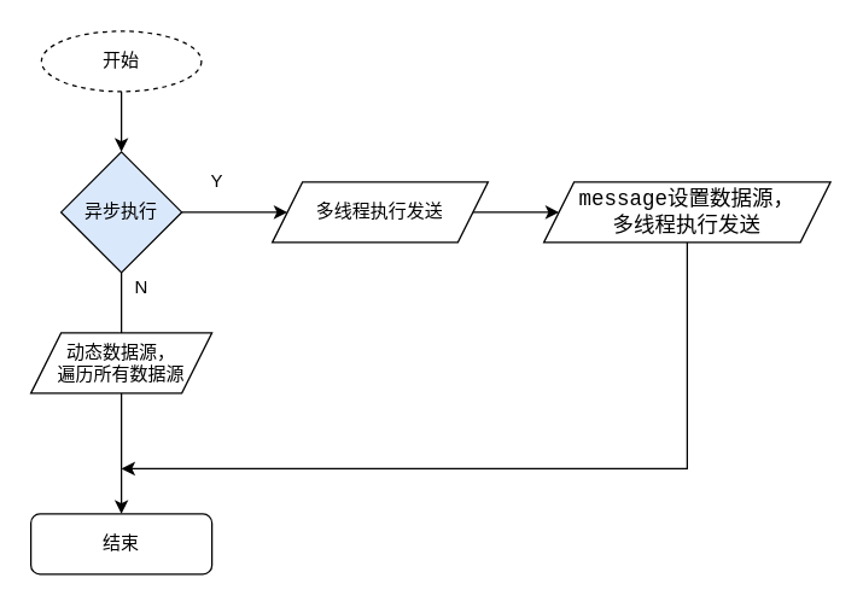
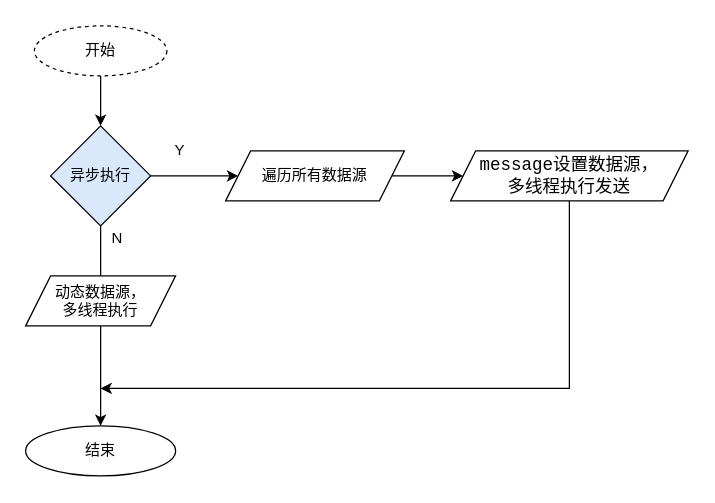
- <mxCell id="12" value="多线程执行发送" style="shape=parallelogram;perimeter=parallelogramPerimeter;whiteSpace=wrap;html=1;fixedSize=1;" parent="1" vertex="1"><mxGeometry x="180" y="120" width="143" height="40" as="geometry" /></mxCell>
+ <mxCell id="12" value="遍历所有数据源" style="shape=parallelogram;perimeter=parallelogramPerimeter;whiteSpace=wrap;html=1;fixedSize=1;" parent="1" vertex="1"><mxGeometry x="180" y="120" width="143" height="40" as="geometry" /></mxCell>
- <mxCell id="8" value="动态数据源，&lt;br&gt;遍历所有数据源" style="shape=parallelogram;perimeter=parallelogramPerimeter;whiteSpace=wrap;html=1;fixedSize=1;" parent="1" vertex="1"><mxGeometry x="20" y="220" width="120" height="40" as="geometry" /></mxCell>
+ <mxCell id="8" value="动态数据源，&lt;br&gt;多线程执行" style="shape=parallelogram;perimeter=parallelogramPerimeter;whiteSpace=wrap;html=1;fixedSize=1;" parent="1" vertex="1"><mxGeometry x="20" y="220" width="120" height="40" as="geometry" /></mxCell>
- <mxCell id="10" value="结束" style="whiteSpace=wrap;html=1;rounded=1;" parent="1" vertex="1"><mxGeometry x="20" y="340" width="120" height="40" as="geometry" /></mxCell>
+ <mxCell id="10" value="结束" style="ellipse;whiteSpace=wrap;html=1;" parent="1" vertex="1"><mxGeometry x="20" y="340" width="120" height="40" as="geometry" /></mxCell>
